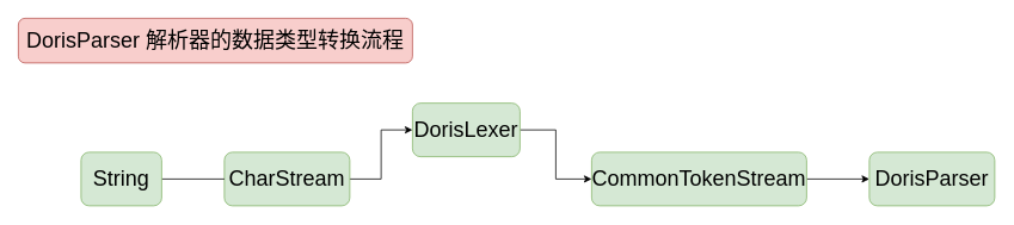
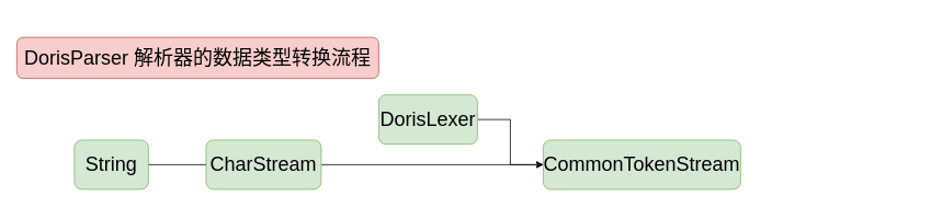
- <mxCell id="9" value="&lt;font style=&quot;font-size: 24px;&quot;&gt;DorisParser 解析器的数据类型转换流程&lt;/font&gt;" style="rounded=1;whiteSpace=wrap;html=1;fillColor=#f8cecc;strokeColor=#b85450;" parent="1" vertex="1"><mxGeometry x="20" y="20" width="440" height="50" as="geometry" /></mxCell>
+ <mxCell id="9" value="&lt;font style=&quot;font-size: 24px;&quot;&gt;DorisParser 解析器的数据类型转换流程&lt;/font&gt;" style="rounded=1;whiteSpace=wrap;html=1;fillColor=#f8cecc;strokeColor=#b85450;" parent="1" vertex="1"><mxGeometry x="20" y="45" width="440" height="50" as="geometry" /></mxCell>
- <mxCell id="2" value="" style="edgeStyle=orthogonalEdgeStyle;rounded=0;orthogonalLoop=1;jettySize=auto;html=1;" parent="1" source="3" target="5" edge="1"><mxGeometry relative="1" as="geometry" /></mxCell>
+ <mxCell id="2" value="" style="edgeStyle=orthogonalEdgeStyle;rounded=0;orthogonalLoop=1;jettySize=auto;html=1;" parent="1" source="3" target="7" edge="1"><mxGeometry relative="1" as="geometry" /></mxCell>
- <mxCell id="6" value="" style="edgeStyle=orthogonalEdgeStyle;rounded=0;orthogonalLoop=1;jettySize=auto;html=1;" parent="1" source="7" target="8" edge="1"><mxGeometry relative="1" as="geometry" /></mxCell>
- <mxCell id="8" value="&lt;font style=&quot;font-size: 24px;&quot;&gt;DorisParser&lt;/font&gt;" style="rounded=1;whiteSpace=wrap;html=1;fillColor=#d5e8d4;strokeColor=#82b366;" parent="1" vertex="1"><mxGeometry x="970" y="170" width="140" height="60" as="geometry" /></mxCell>
